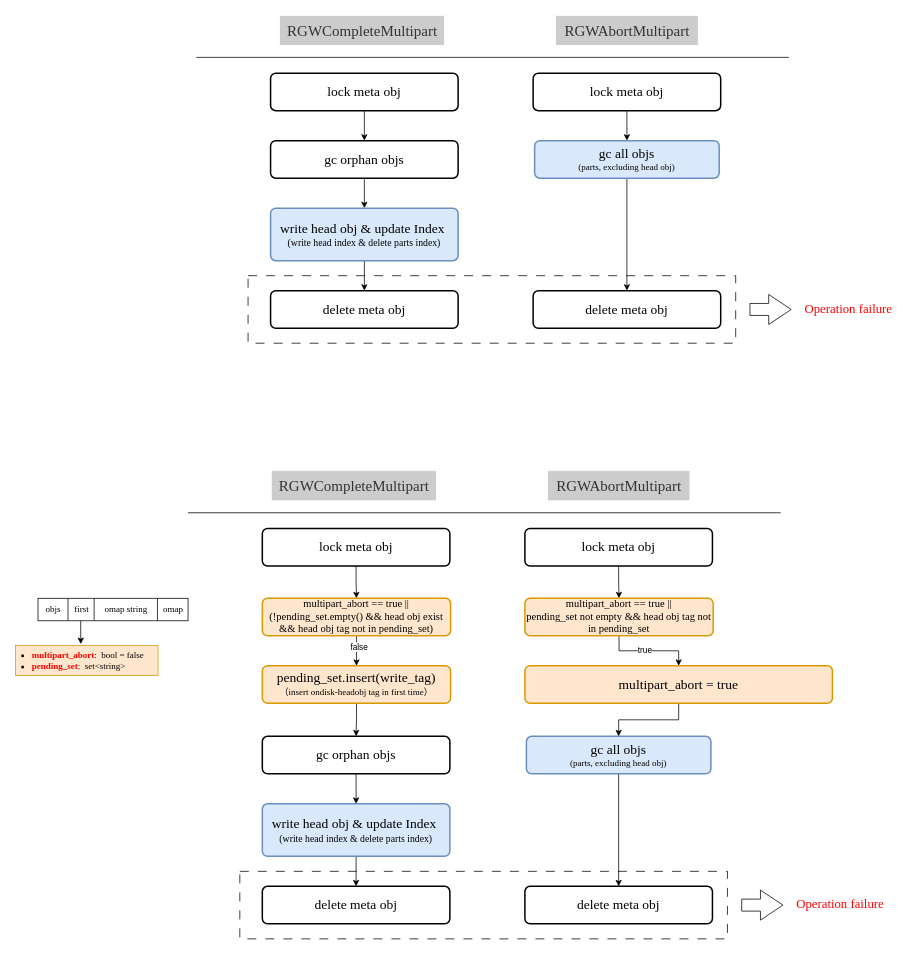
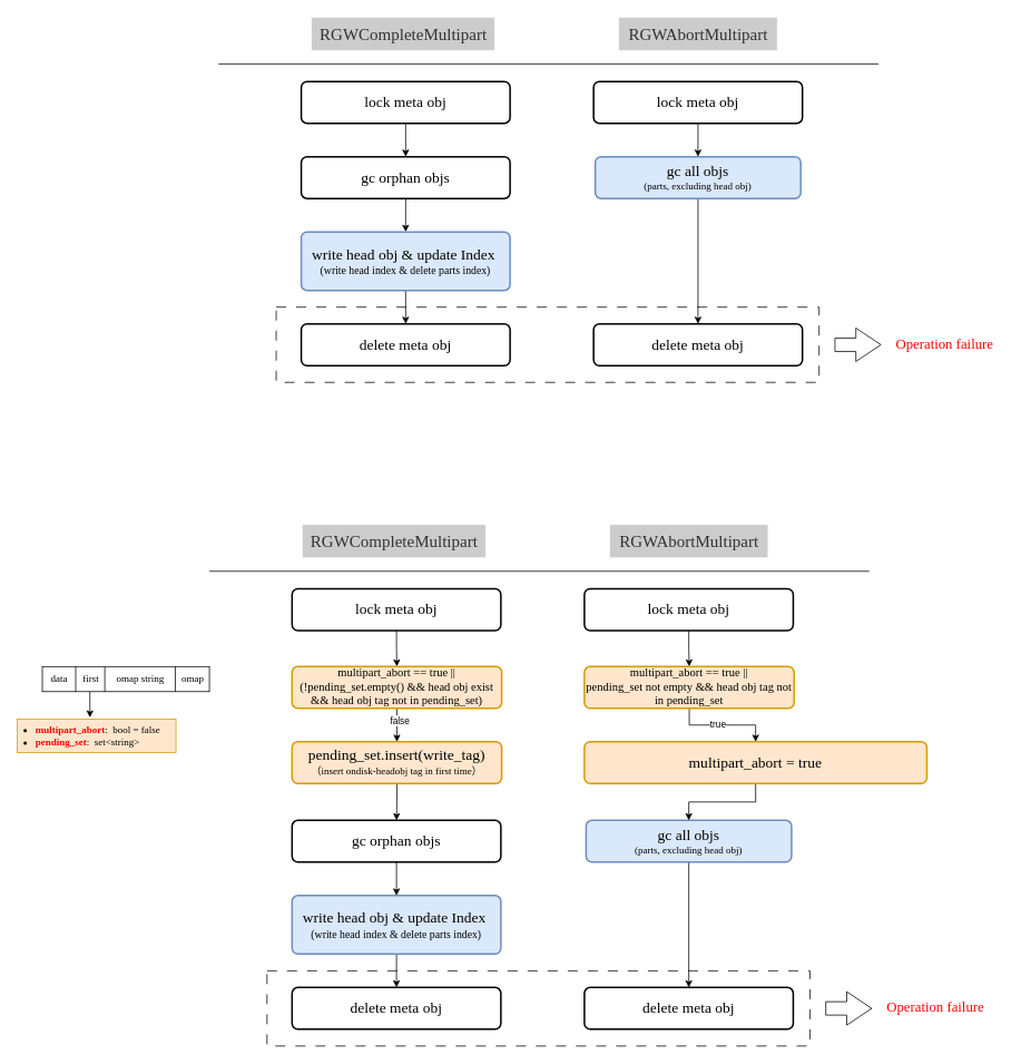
- <mxCell id="55" value="objs" style="text;html=1;align=center;verticalAlign=middle;resizable=0;points=[];autosize=1;strokeColor=none;fillColor=none;fontFamily=Times New Roman;" parent="50" vertex="1"><mxGeometry width="40" height="30" as="geometry" /></mxCell>
+ <mxCell id="55" value="data" style="text;html=1;align=center;verticalAlign=middle;resizable=0;points=[];autosize=1;strokeColor=none;fillColor=none;fontFamily=Times New Roman;" parent="50" vertex="1"><mxGeometry width="40" height="30" as="geometry" /></mxCell>
